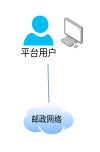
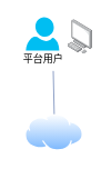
- <mxCell id="8" value="邮政网络" style="text;html=1;resizable=0;points=[];autosize=1;align=left;verticalAlign=top;spacingTop=-4;fontSize=10;" vertex="1" parent="6"><mxGeometry x="10.5" y="14" width="50" height="12" as="geometry" /></mxCell>
